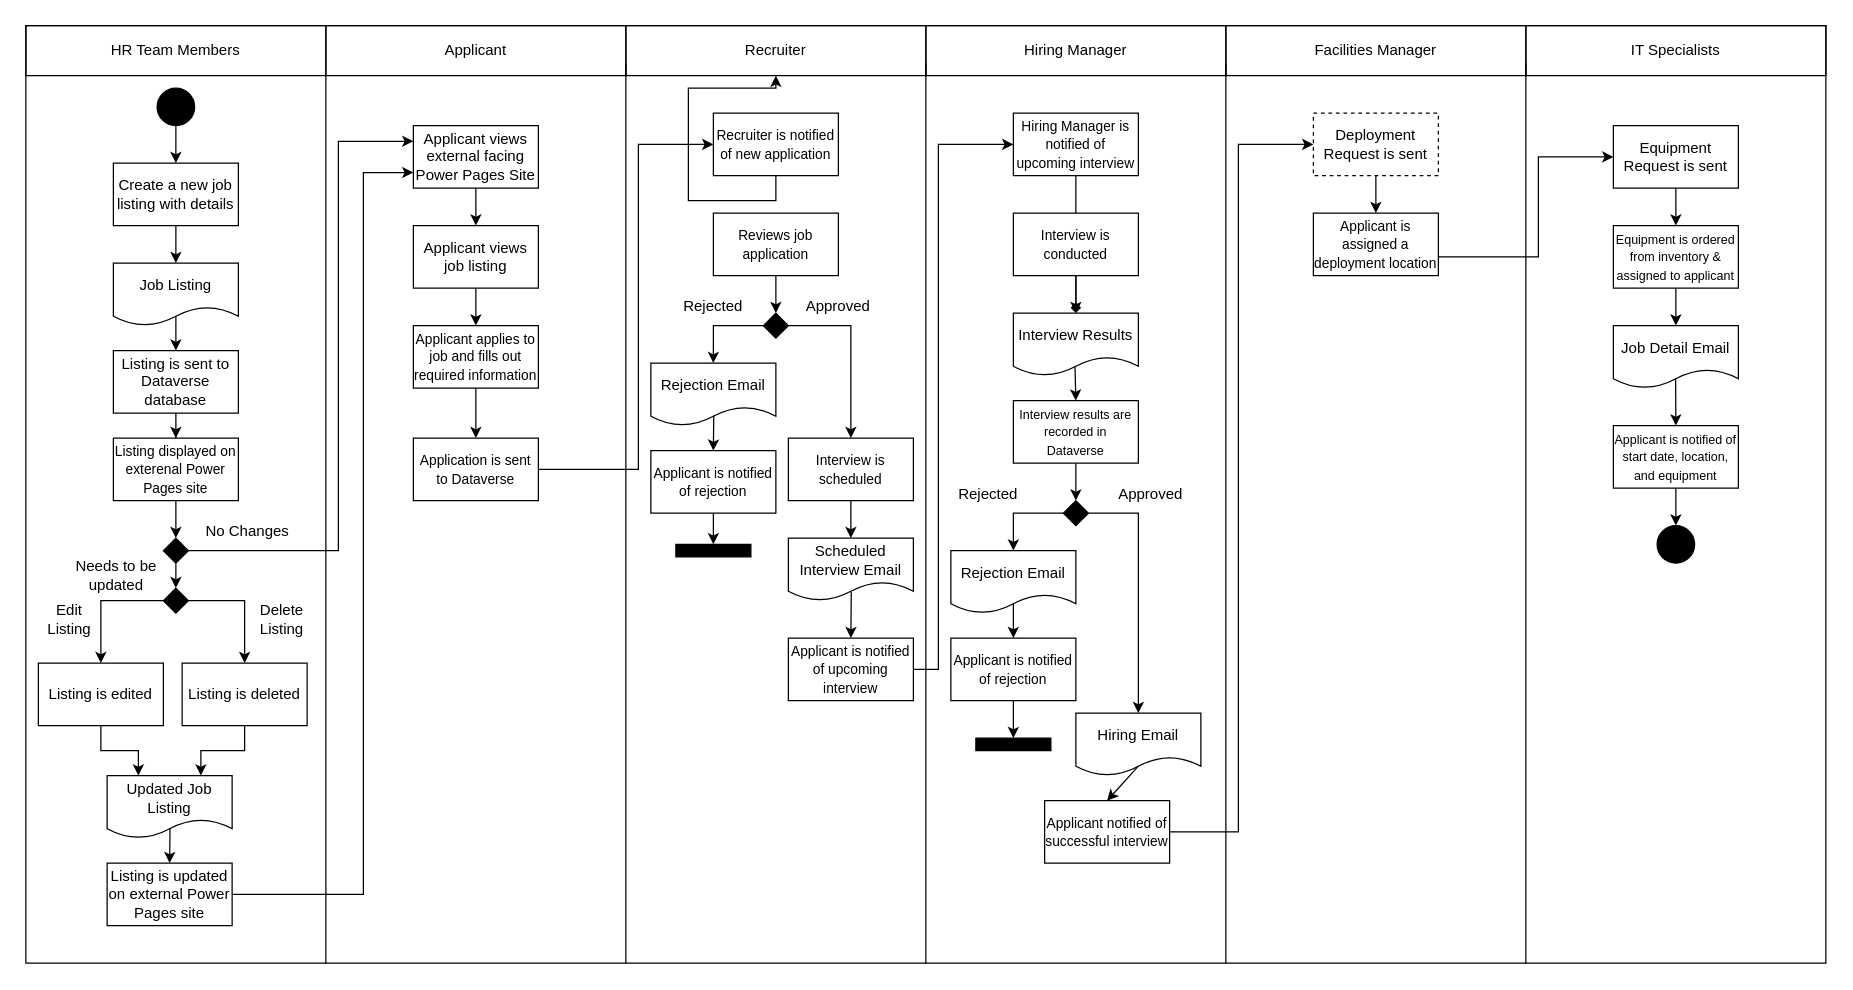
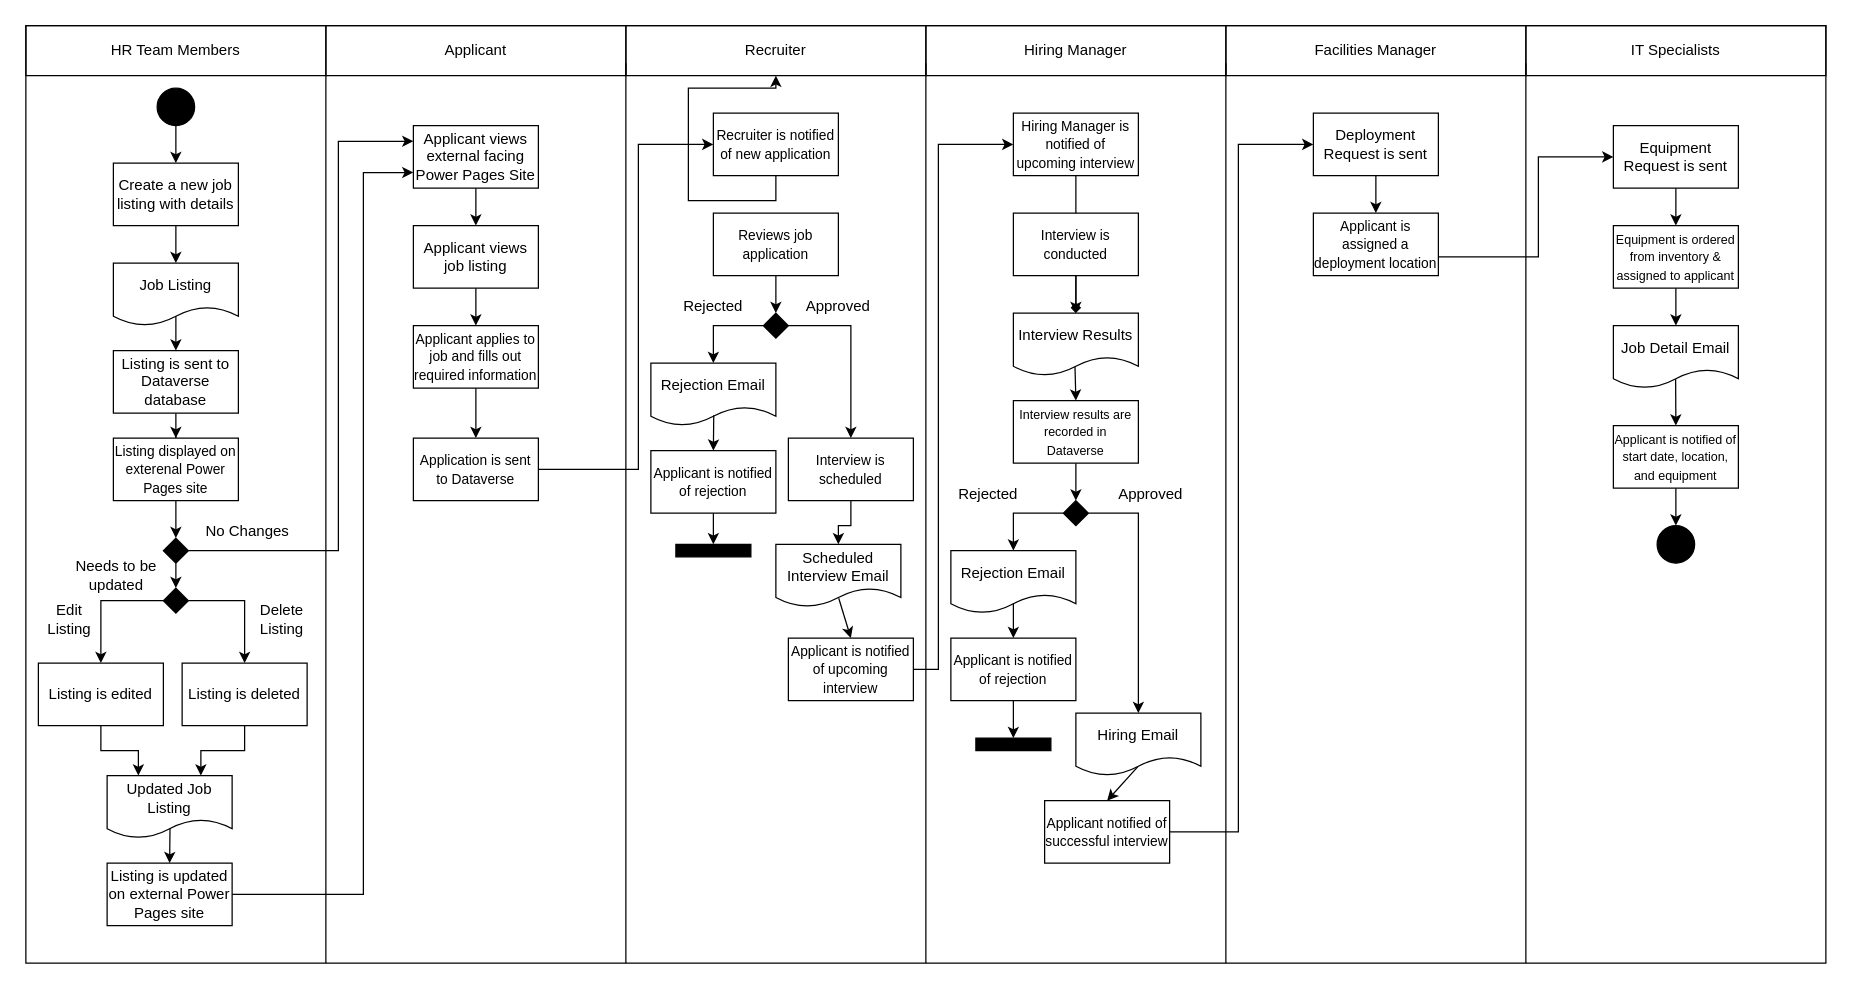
- <mxCell id="85" value="Deployment Request is sent" style="rounded=0;whiteSpace=wrap;html=1;dashed=1;" vertex="1" parent="1"><mxGeometry x="1050" y="90" width="100" height="50" as="geometry" /></mxCell>
+ <mxCell id="85" value="Deployment Request is sent" style="rounded=0;whiteSpace=wrap;html=1;" vertex="1" parent="1"><mxGeometry x="1050" y="90" width="100" height="50" as="geometry" /></mxCell>
- <mxCell id="54" value="Scheduled Interview Email" style="shape=document;whiteSpace=wrap;html=1;boundedLbl=1;" vertex="1" parent="1"><mxGeometry x="630" y="430" width="100" height="50" as="geometry" /></mxCell>
+ <mxCell id="54" value="Scheduled Interview Email" style="shape=document;whiteSpace=wrap;html=1;boundedLbl=1;" vertex="1" parent="1"><mxGeometry x="620" y="435" width="100" height="50" as="geometry" /></mxCell>
